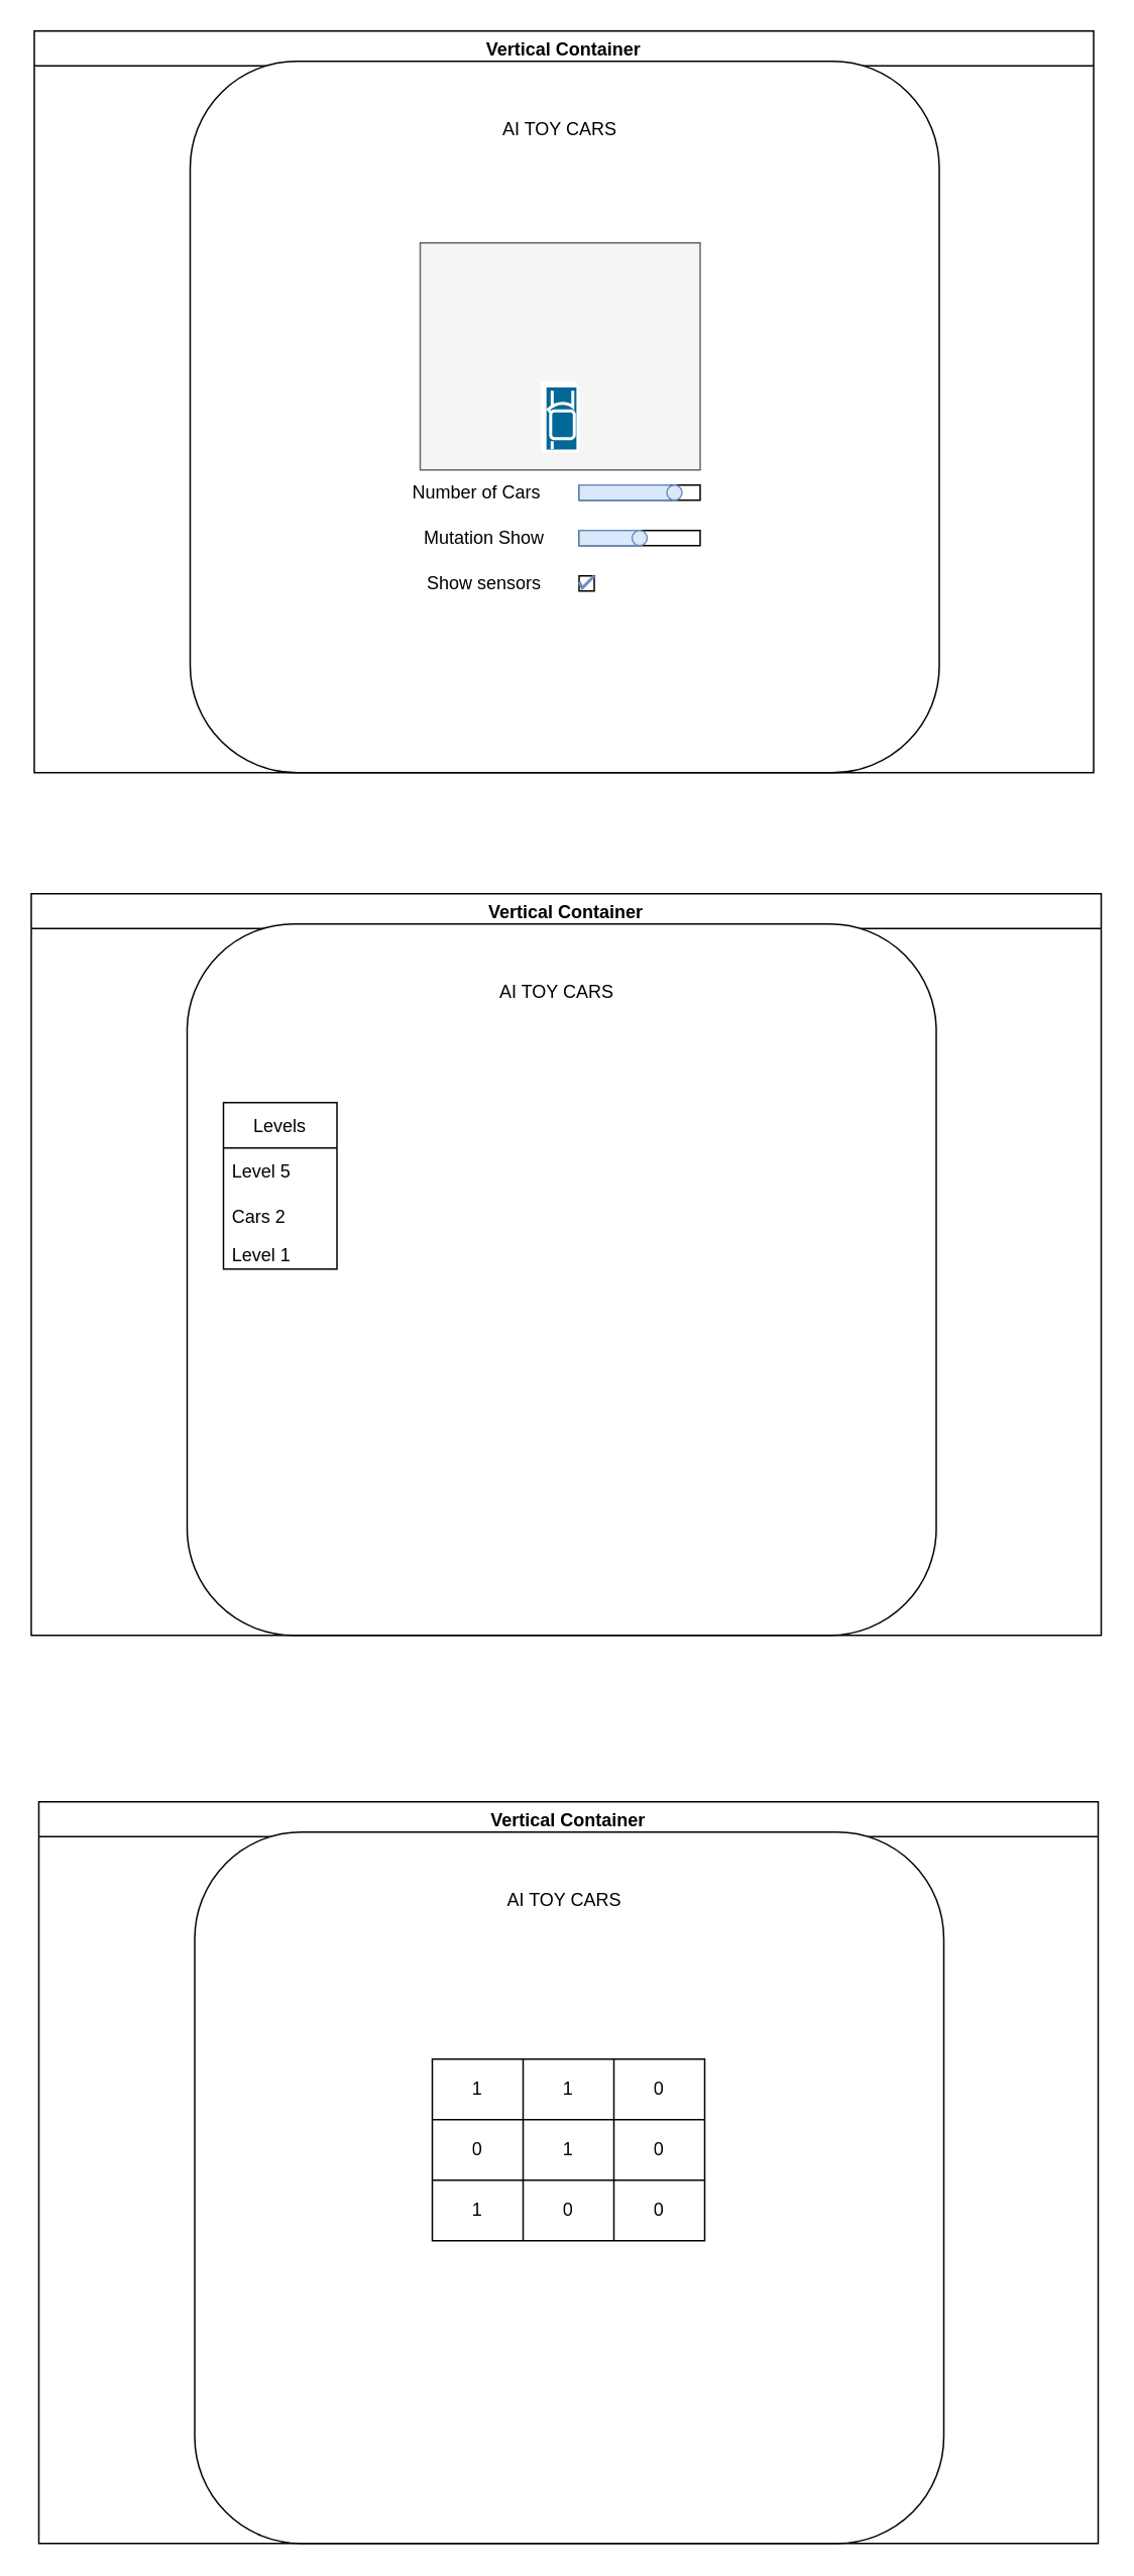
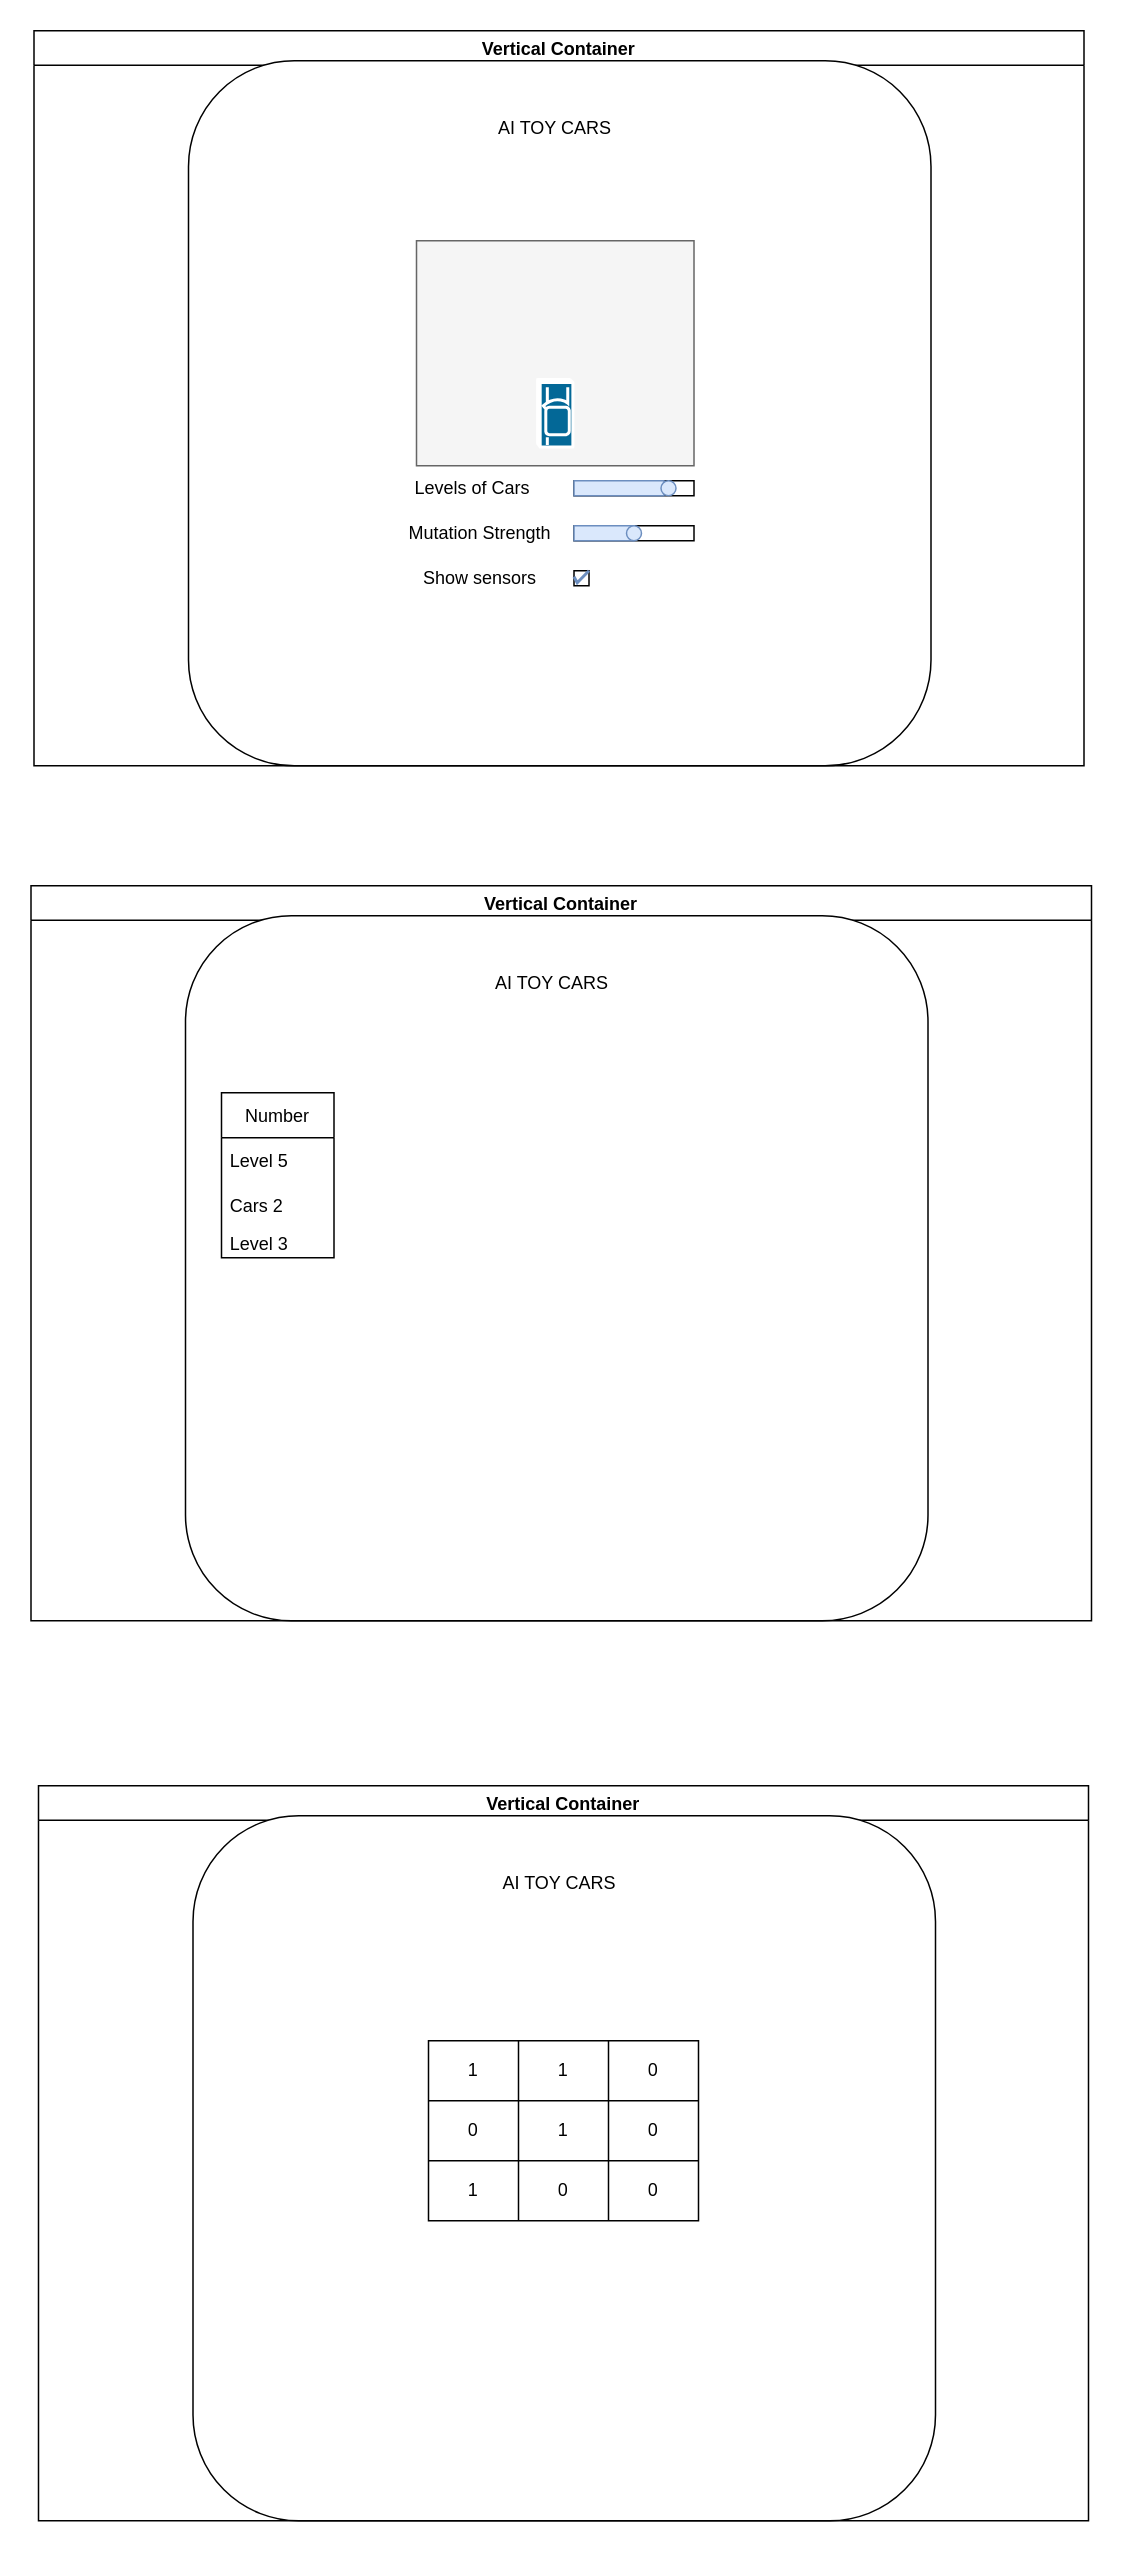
- <mxCell id="7" value="Number of Cars" style="text;html=1;strokeColor=none;fillColor=none;align=center;verticalAlign=middle;whiteSpace=wrap;rounded=0;" vertex="1" parent="2"><mxGeometry x="245" y="290" width="95" height="30" as="geometry" /></mxCell>
+ <mxCell id="7" value="Levels of Cars" style="text;html=1;strokeColor=none;fillColor=none;align=center;verticalAlign=middle;whiteSpace=wrap;rounded=0;" vertex="1" parent="2"><mxGeometry x="245" y="290" width="95" height="30" as="geometry" /></mxCell>
- <mxCell id="8" value="Mutation Show" style="text;html=1;strokeColor=none;fillColor=none;align=center;verticalAlign=middle;whiteSpace=wrap;rounded=0;" vertex="1" parent="2"><mxGeometry x="245" y="320" width="105" height="30" as="geometry" /></mxCell>
+ <mxCell id="8" value="Mutation Strength" style="text;html=1;strokeColor=none;fillColor=none;align=center;verticalAlign=middle;whiteSpace=wrap;rounded=0;" vertex="1" parent="2"><mxGeometry x="245" y="320" width="105" height="30" as="geometry" /></mxCell>
- <mxCell id="21" value="Levels" style="swimlane;fontStyle=0;childLayout=stackLayout;horizontal=1;startSize=30;horizontalStack=0;resizeParent=1;resizeParentMax=0;resizeLast=0;collapsible=1;marginBottom=0;fillColor=none;" vertex="1" parent="18"><mxGeometry x="127" y="138" width="75" height="110" as="geometry" /></mxCell>
+ <mxCell id="21" value="Number" style="swimlane;fontStyle=0;childLayout=stackLayout;horizontal=1;startSize=30;horizontalStack=0;resizeParent=1;resizeParentMax=0;resizeLast=0;collapsible=1;marginBottom=0;fillColor=none;" vertex="1" parent="18"><mxGeometry x="127" y="138" width="75" height="110" as="geometry" /></mxCell>
- <mxCell id="24" value="Level 1" style="text;strokeColor=none;fillColor=none;align=left;verticalAlign=middle;spacingLeft=4;spacingRight=4;overflow=hidden;points=[[0,0.5],[1,0.5]];portConstraint=eastwest;rotatable=0;" vertex="1" parent="21"><mxGeometry y="90" width="75" height="20" as="geometry" /></mxCell>
+ <mxCell id="24" value="Level 3" style="text;strokeColor=none;fillColor=none;align=left;verticalAlign=middle;spacingLeft=4;spacingRight=4;overflow=hidden;points=[[0,0.5],[1,0.5]];portConstraint=eastwest;rotatable=0;" vertex="1" parent="21"><mxGeometry y="90" width="75" height="20" as="geometry" /></mxCell>
